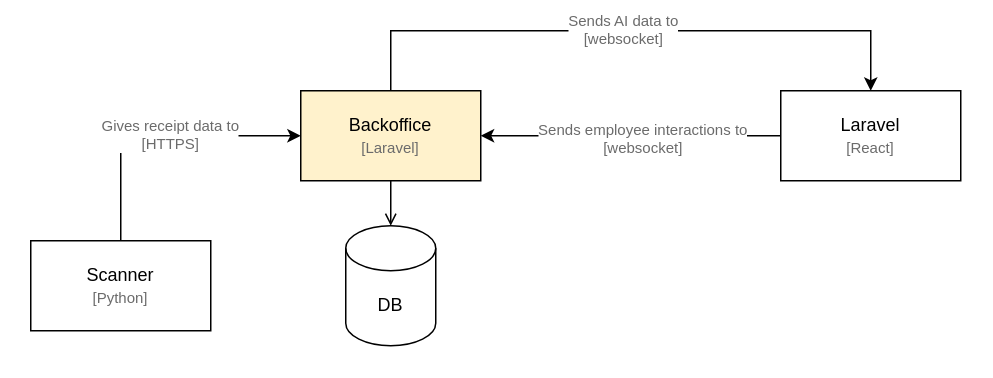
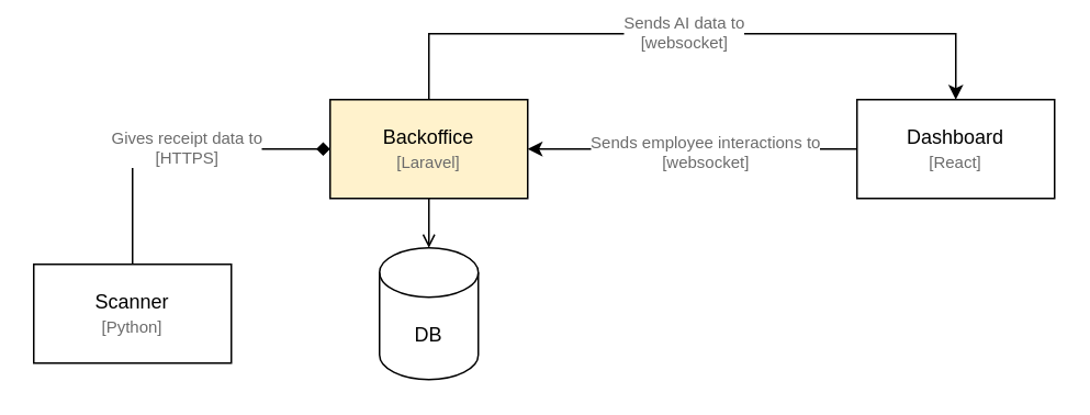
- <mxCell id="9" style="edgeStyle=orthogonalEdgeStyle;rounded=0;orthogonalLoop=1;jettySize=auto;html=1;entryX=0;entryY=0.5;entryDx=0;entryDy=0;fontSize=10;fontColor=#6B6B6B;" parent="1" source="11" target="5" edge="1"><mxGeometry relative="1" as="geometry"><Array as="points"><mxPoint x="80" y="90" /></Array></mxGeometry></mxCell>
+ <mxCell id="9" style="edgeStyle=orthogonalEdgeStyle;rounded=0;orthogonalLoop=1;jettySize=auto;html=1;entryX=0;entryY=0.5;entryDx=0;entryDy=0;fontSize=10;fontColor=#6B6B6B;endArrow=diamond;" parent="1" source="11" target="5" edge="1"><mxGeometry relative="1" as="geometry"><Array as="points"><mxPoint x="80" y="90" /></Array></mxGeometry></mxCell>
- <mxCell id="8" value="&lt;font style=&quot;&quot;&gt;Laravel&lt;br&gt;&lt;/font&gt;&lt;font color=&quot;#6b6b6b&quot; style=&quot;font-size: 10px;&quot;&gt;[React]&lt;/font&gt;" style="rounded=0;whiteSpace=wrap;html=1;" parent="1" vertex="1"><mxGeometry x="520" y="60" width="120" height="60" as="geometry" /></mxCell>
+ <mxCell id="8" value="&lt;font style=&quot;&quot;&gt;Dashboard&lt;br&gt;&lt;/font&gt;&lt;font color=&quot;#6b6b6b&quot; style=&quot;font-size: 10px;&quot;&gt;[React]&lt;/font&gt;" style="rounded=0;whiteSpace=wrap;html=1;" parent="1" vertex="1"><mxGeometry x="520" y="60" width="120" height="60" as="geometry" /></mxCell>
